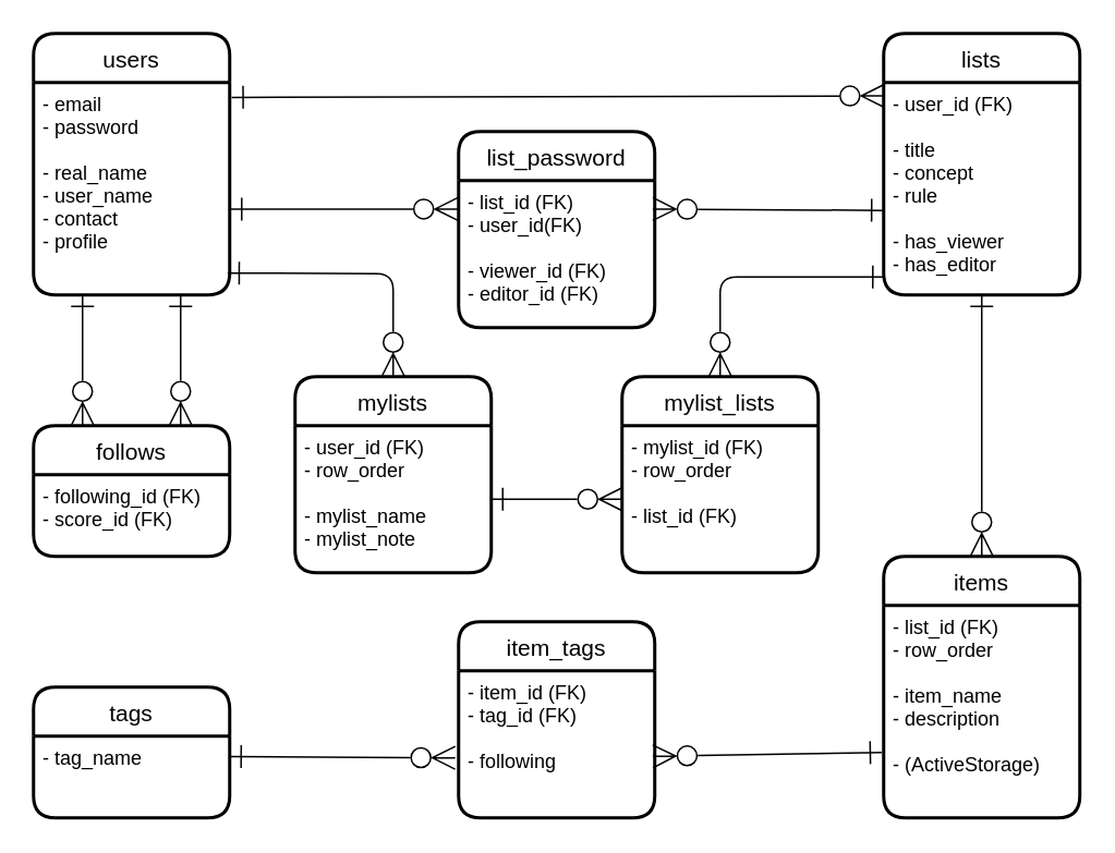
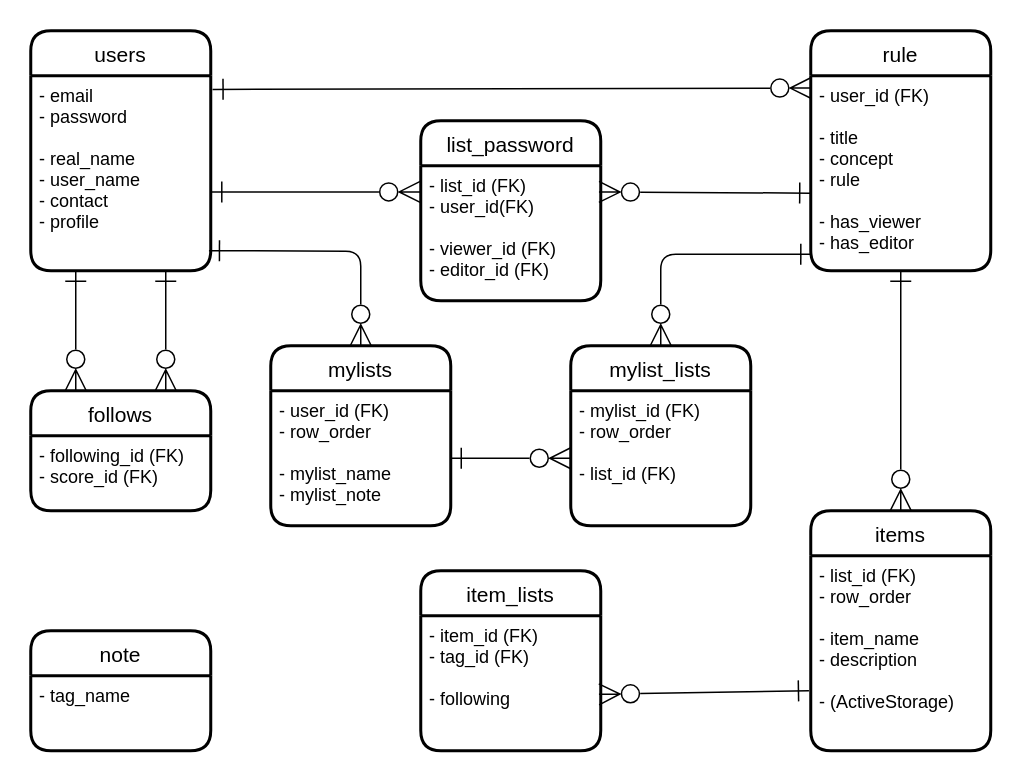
- <mxCell id="4" value="lists" style="swimlane;childLayout=stackLayout;horizontal=1;startSize=30;horizontalStack=0;rounded=1;fontSize=14;fontStyle=0;strokeWidth=2;resizeParent=0;resizeLast=1;shadow=0;dashed=0;align=center;" parent="1" vertex="1"><mxGeometry x="540" y="20" width="120" height="160" as="geometry" /></mxCell>
+ <mxCell id="4" value="rule" style="swimlane;childLayout=stackLayout;horizontal=1;startSize=30;horizontalStack=0;rounded=1;fontSize=14;fontStyle=0;strokeWidth=2;resizeParent=0;resizeLast=1;shadow=0;dashed=0;align=center;" parent="1" vertex="1"><mxGeometry x="540" y="20" width="120" height="160" as="geometry" /></mxCell>
- <mxCell id="18" value="item_tags" style="swimlane;childLayout=stackLayout;horizontal=1;startSize=30;horizontalStack=0;rounded=1;fontSize=14;fontStyle=0;strokeWidth=2;resizeParent=0;resizeLast=1;shadow=0;dashed=0;align=center;" parent="1" vertex="1"><mxGeometry x="280" y="380" width="120" height="120" as="geometry" /></mxCell>
+ <mxCell id="18" value="item_lists" style="swimlane;childLayout=stackLayout;horizontal=1;startSize=30;horizontalStack=0;rounded=1;fontSize=14;fontStyle=0;strokeWidth=2;resizeParent=0;resizeLast=1;shadow=0;dashed=0;align=center;" parent="1" vertex="1"><mxGeometry x="280" y="380" width="120" height="120" as="geometry" /></mxCell>
- <mxCell id="20" value="tags" style="swimlane;childLayout=stackLayout;horizontal=1;startSize=30;horizontalStack=0;rounded=1;fontSize=14;fontStyle=0;strokeWidth=2;resizeParent=0;resizeLast=1;shadow=0;dashed=0;align=center;" parent="1" vertex="1"><mxGeometry x="20" y="420" width="120" height="80" as="geometry" /></mxCell>
+ <mxCell id="20" value="note" style="swimlane;childLayout=stackLayout;horizontal=1;startSize=30;horizontalStack=0;rounded=1;fontSize=14;fontStyle=0;strokeWidth=2;resizeParent=0;resizeLast=1;shadow=0;dashed=0;align=center;" parent="1" vertex="1"><mxGeometry x="20" y="420" width="120" height="80" as="geometry" /></mxCell>
- <mxCell id="23" style="edgeStyle=none;html=1;entryX=-0.017;entryY=0.592;entryDx=0;entryDy=0;startArrow=ERone;startFill=0;endArrow=ERzeroToMany;endFill=0;startSize=12;endSize=12;entryPerimeter=0;exitX=1;exitY=0.25;exitDx=0;exitDy=0;" parent="1" source="21" target="19" edge="1"><mxGeometry relative="1" as="geometry"><mxPoint x="140" y="467" as="sourcePoint" /></mxGeometry></mxCell>
